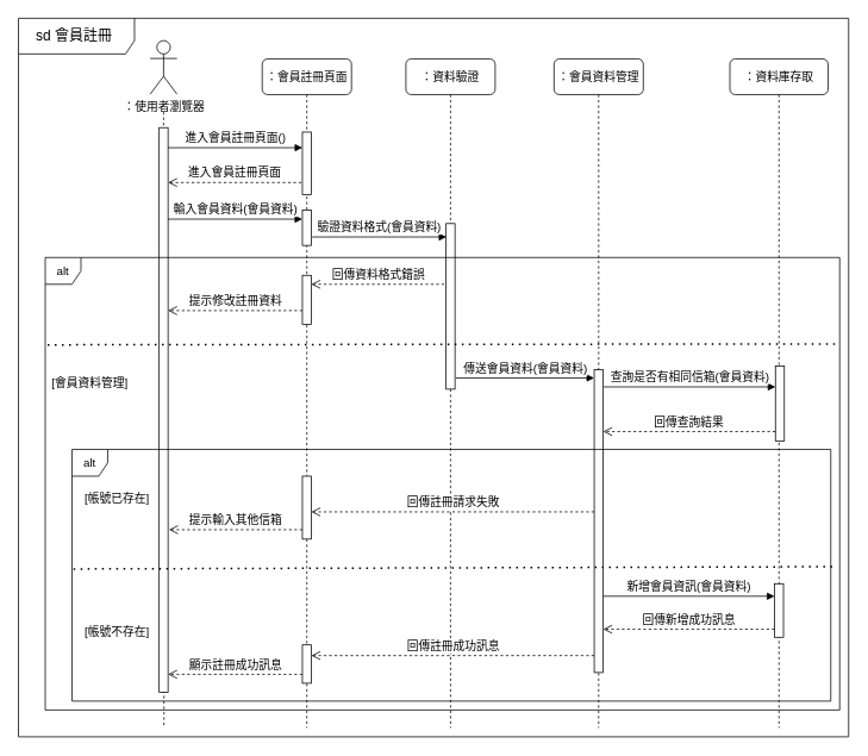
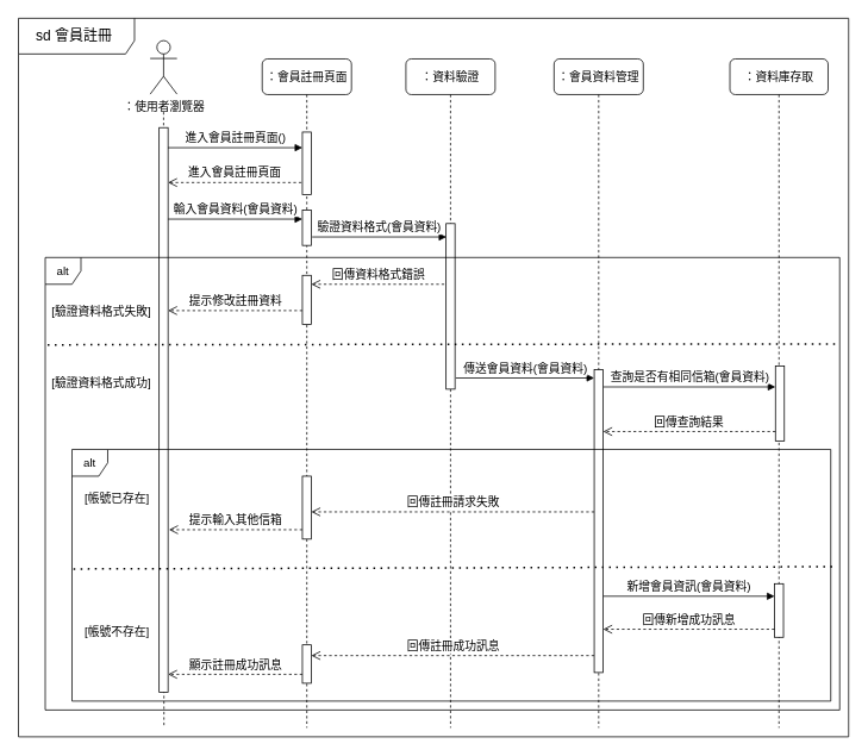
+ <mxCell id="35" value="&amp;nbsp;[驗證資料格式失敗]" style="text;html=1;strokeColor=none;fillColor=none;align=left;verticalAlign=middle;whiteSpace=wrap;rounded=0;fontSize=13;" vertex="1" parent="1"><mxGeometry x="51.58" y="333" width="120" height="30" as="geometry" /></mxCell>
- <mxCell id="36" value="&amp;nbsp;[會員資料管理]" style="text;html=1;strokeColor=none;fillColor=none;align=left;verticalAlign=middle;whiteSpace=wrap;rounded=0;fontSize=13;" vertex="1" parent="1"><mxGeometry x="51.58" y="413.75" width="120" height="30" as="geometry" /></mxCell>
+ <mxCell id="36" value="&amp;nbsp;[驗證資料格式成功]" style="text;html=1;strokeColor=none;fillColor=none;align=left;verticalAlign=middle;whiteSpace=wrap;rounded=0;fontSize=13;" vertex="1" parent="1"><mxGeometry x="51.58" y="413.75" width="120" height="30" as="geometry" /></mxCell>
